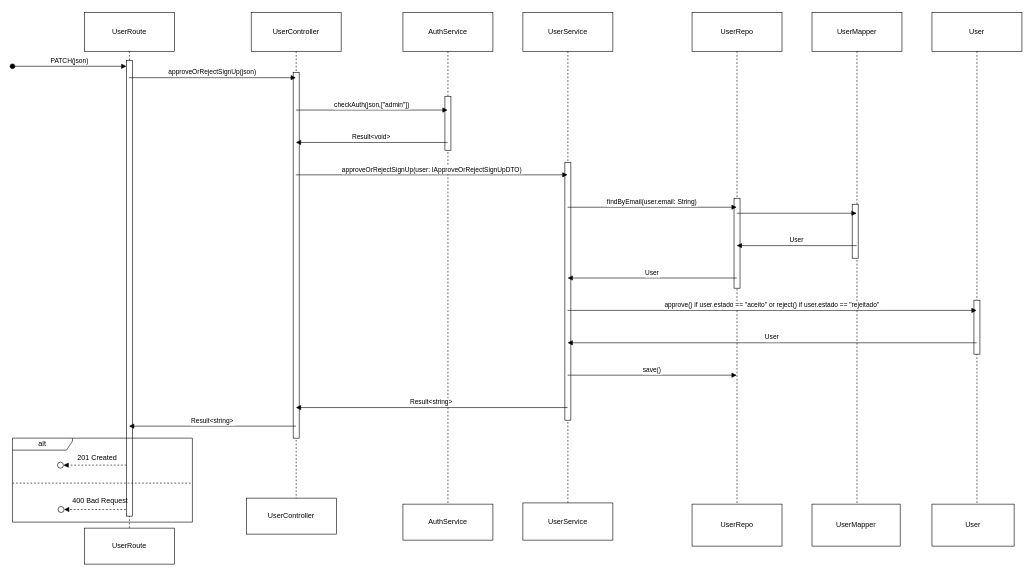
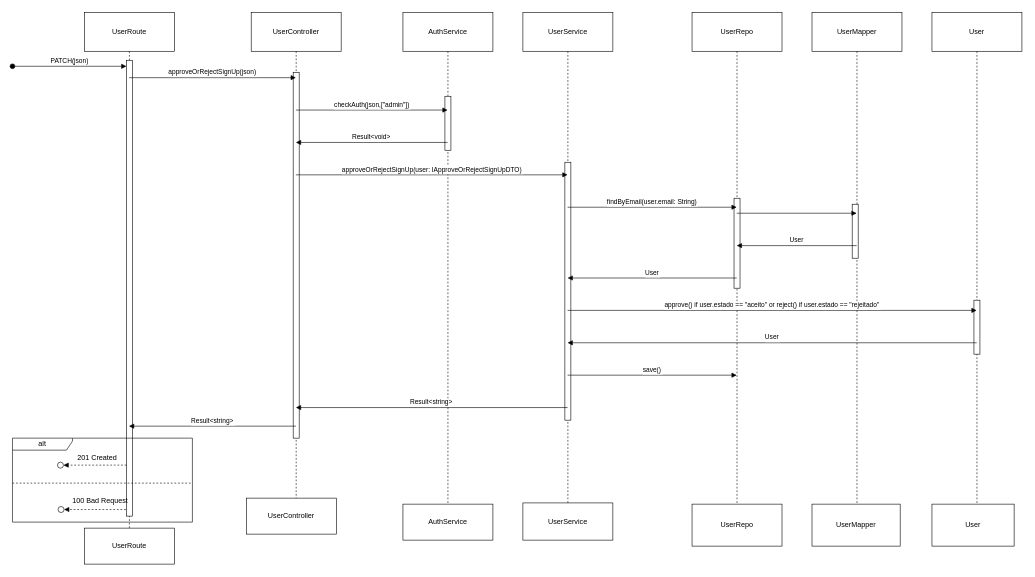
- <mxCell id="42" value="400&amp;nbsp;Bad Request" style="text;html=1;align=center;verticalAlign=middle;resizable=0;points=[];autosize=1;strokeColor=none;fillColor=none;" vertex="1" parent="40"><mxGeometry x="86" y="90" width="120" height="30" as="geometry" /></mxCell>
+ <mxCell id="42" value="100&amp;nbsp;Bad Request" style="text;html=1;align=center;verticalAlign=middle;resizable=0;points=[];autosize=1;strokeColor=none;fillColor=none;" vertex="1" parent="40"><mxGeometry x="86" y="90" width="120" height="30" as="geometry" /></mxCell>
